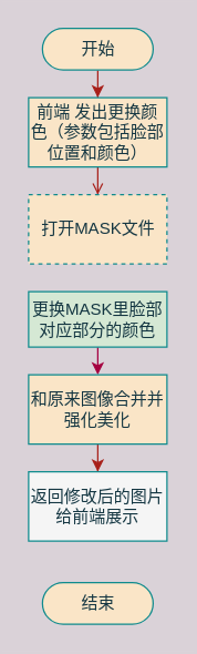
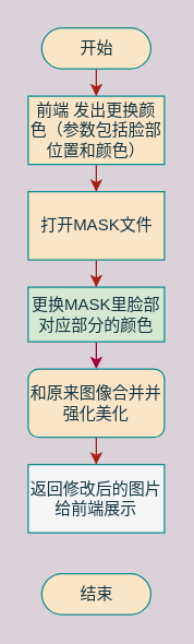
- <mxCell id="4" value="" style="edgeStyle=orthogonalEdgeStyle;rounded=0;orthogonalLoop=1;jettySize=auto;html=1;labelBackgroundColor=#DAD2D8;strokeColor=#A8201A;fontColor=#143642;endArrow=open;" parent="1" source="5" target="7" edge="1"><mxGeometry relative="1" as="geometry" /></mxCell>
+ <mxCell id="4" value="" style="edgeStyle=orthogonalEdgeStyle;rounded=0;orthogonalLoop=1;jettySize=auto;html=1;labelBackgroundColor=#DAD2D8;strokeColor=#A8201A;fontColor=#143642;" parent="1" source="5" target="7" edge="1"><mxGeometry relative="1" as="geometry" /></mxCell>
- <mxCell id="7" value="打开MASK文件" style="html=1;dashed=1;whitespace=wrap;fillColor=#FAE5C7;strokeColor=#0F8B8D;fontColor=#143642;" parent="1" vertex="1"><mxGeometry x="20" y="140" width="100" height="50" as="geometry" /></mxCell>
+ <mxCell id="7" value="打开MASK文件" style="html=1;dashed=0;whitespace=wrap;fillColor=#FAE5C7;strokeColor=#0F8B8D;fontColor=#143642;" parent="1" vertex="1"><mxGeometry x="20" y="140" width="100" height="50" as="geometry" /></mxCell>
+ <mxCell id="6" value="" style="edgeStyle=orthogonalEdgeStyle;rounded=0;orthogonalLoop=1;jettySize=auto;html=1;labelBackgroundColor=#DAD2D8;strokeColor=#A8201A;fontColor=#143642;entryX=0.5;entryY=0;entryDx=0;entryDy=0;" parent="1" source="7" target="10" edge="1"><mxGeometry relative="1" as="geometry"><mxPoint x="70" y="250" as="targetPoint" /></mxGeometry></mxCell>
- <mxCell id="12" value="和原来图像合并并强化美化" style="html=1;dashed=0;whitespace=wrap;fillColor=#FAE5C7;strokeColor=#0F8B8D;fontColor=#143642;whiteSpace=wrap;" parent="1" vertex="1"><mxGeometry x="20" y="270" width="100" height="50" as="geometry" /></mxCell>
+ <mxCell id="12" value="和原来图像合并并强化美化" style="html=1;dashed=0;whitespace=wrap;fillColor=#FAE5C7;strokeColor=#0F8B8D;fontColor=#143642;whiteSpace=wrap;rounded=1;" parent="1" vertex="1"><mxGeometry x="20" y="270" width="100" height="50" as="geometry" /></mxCell>
